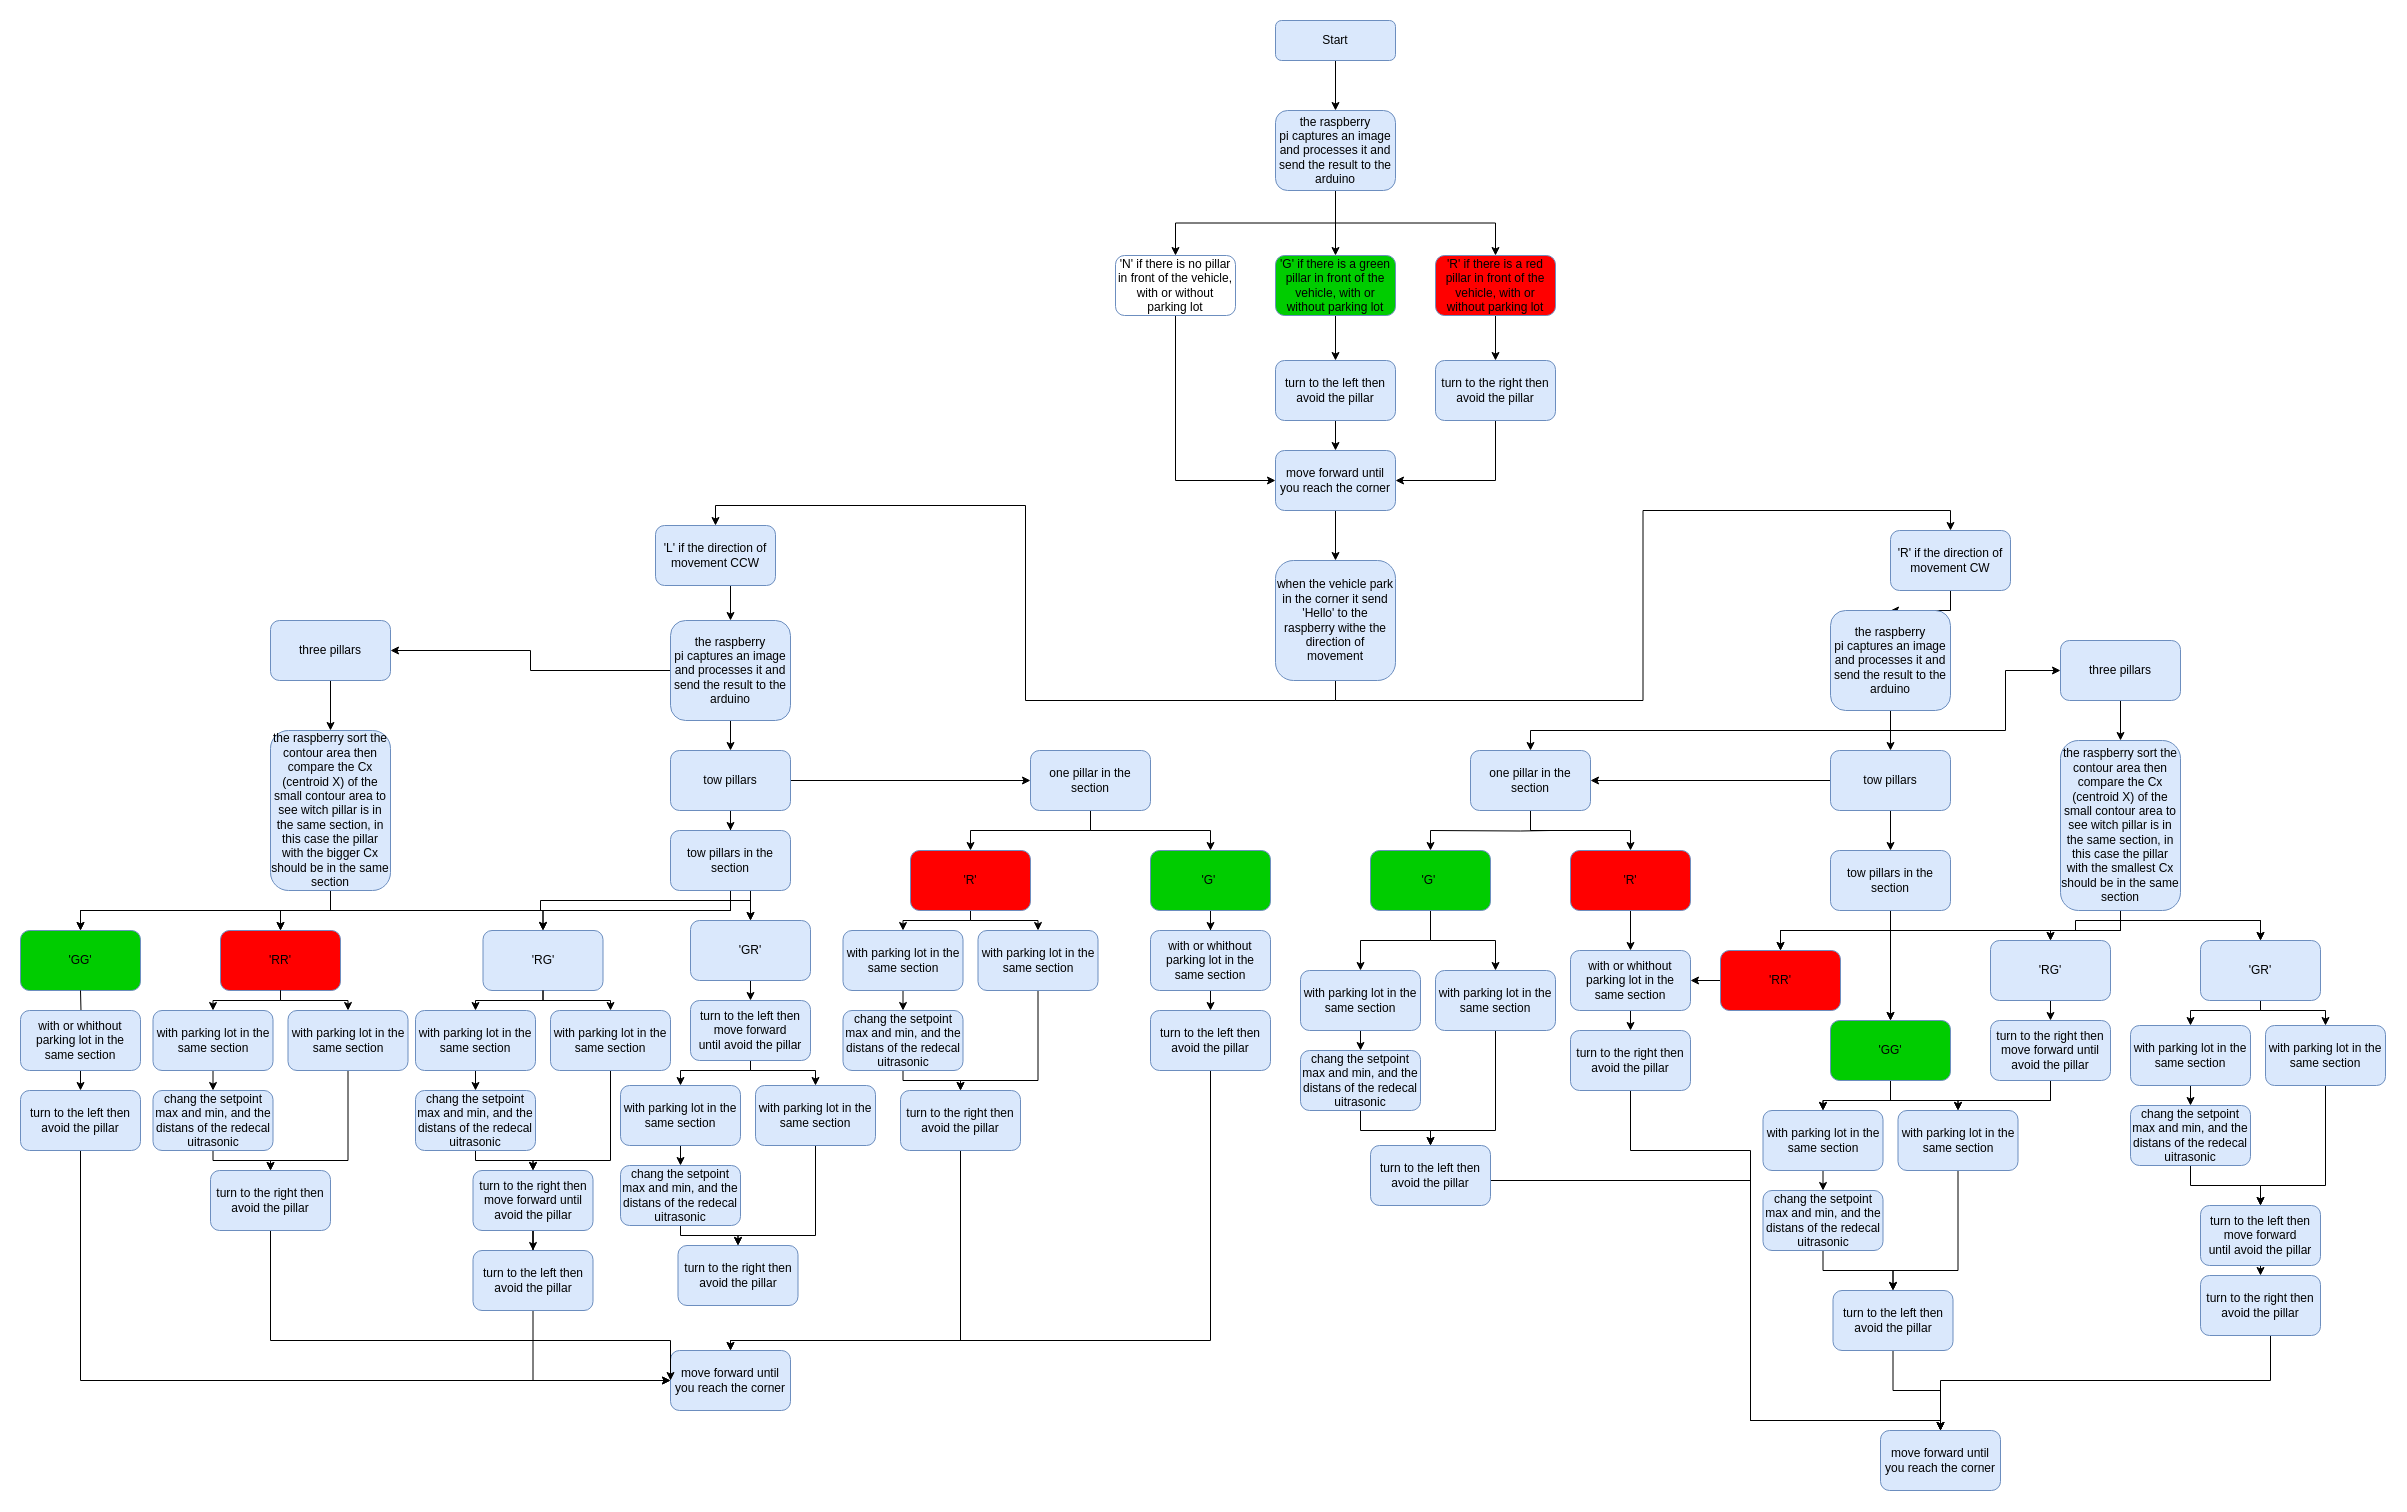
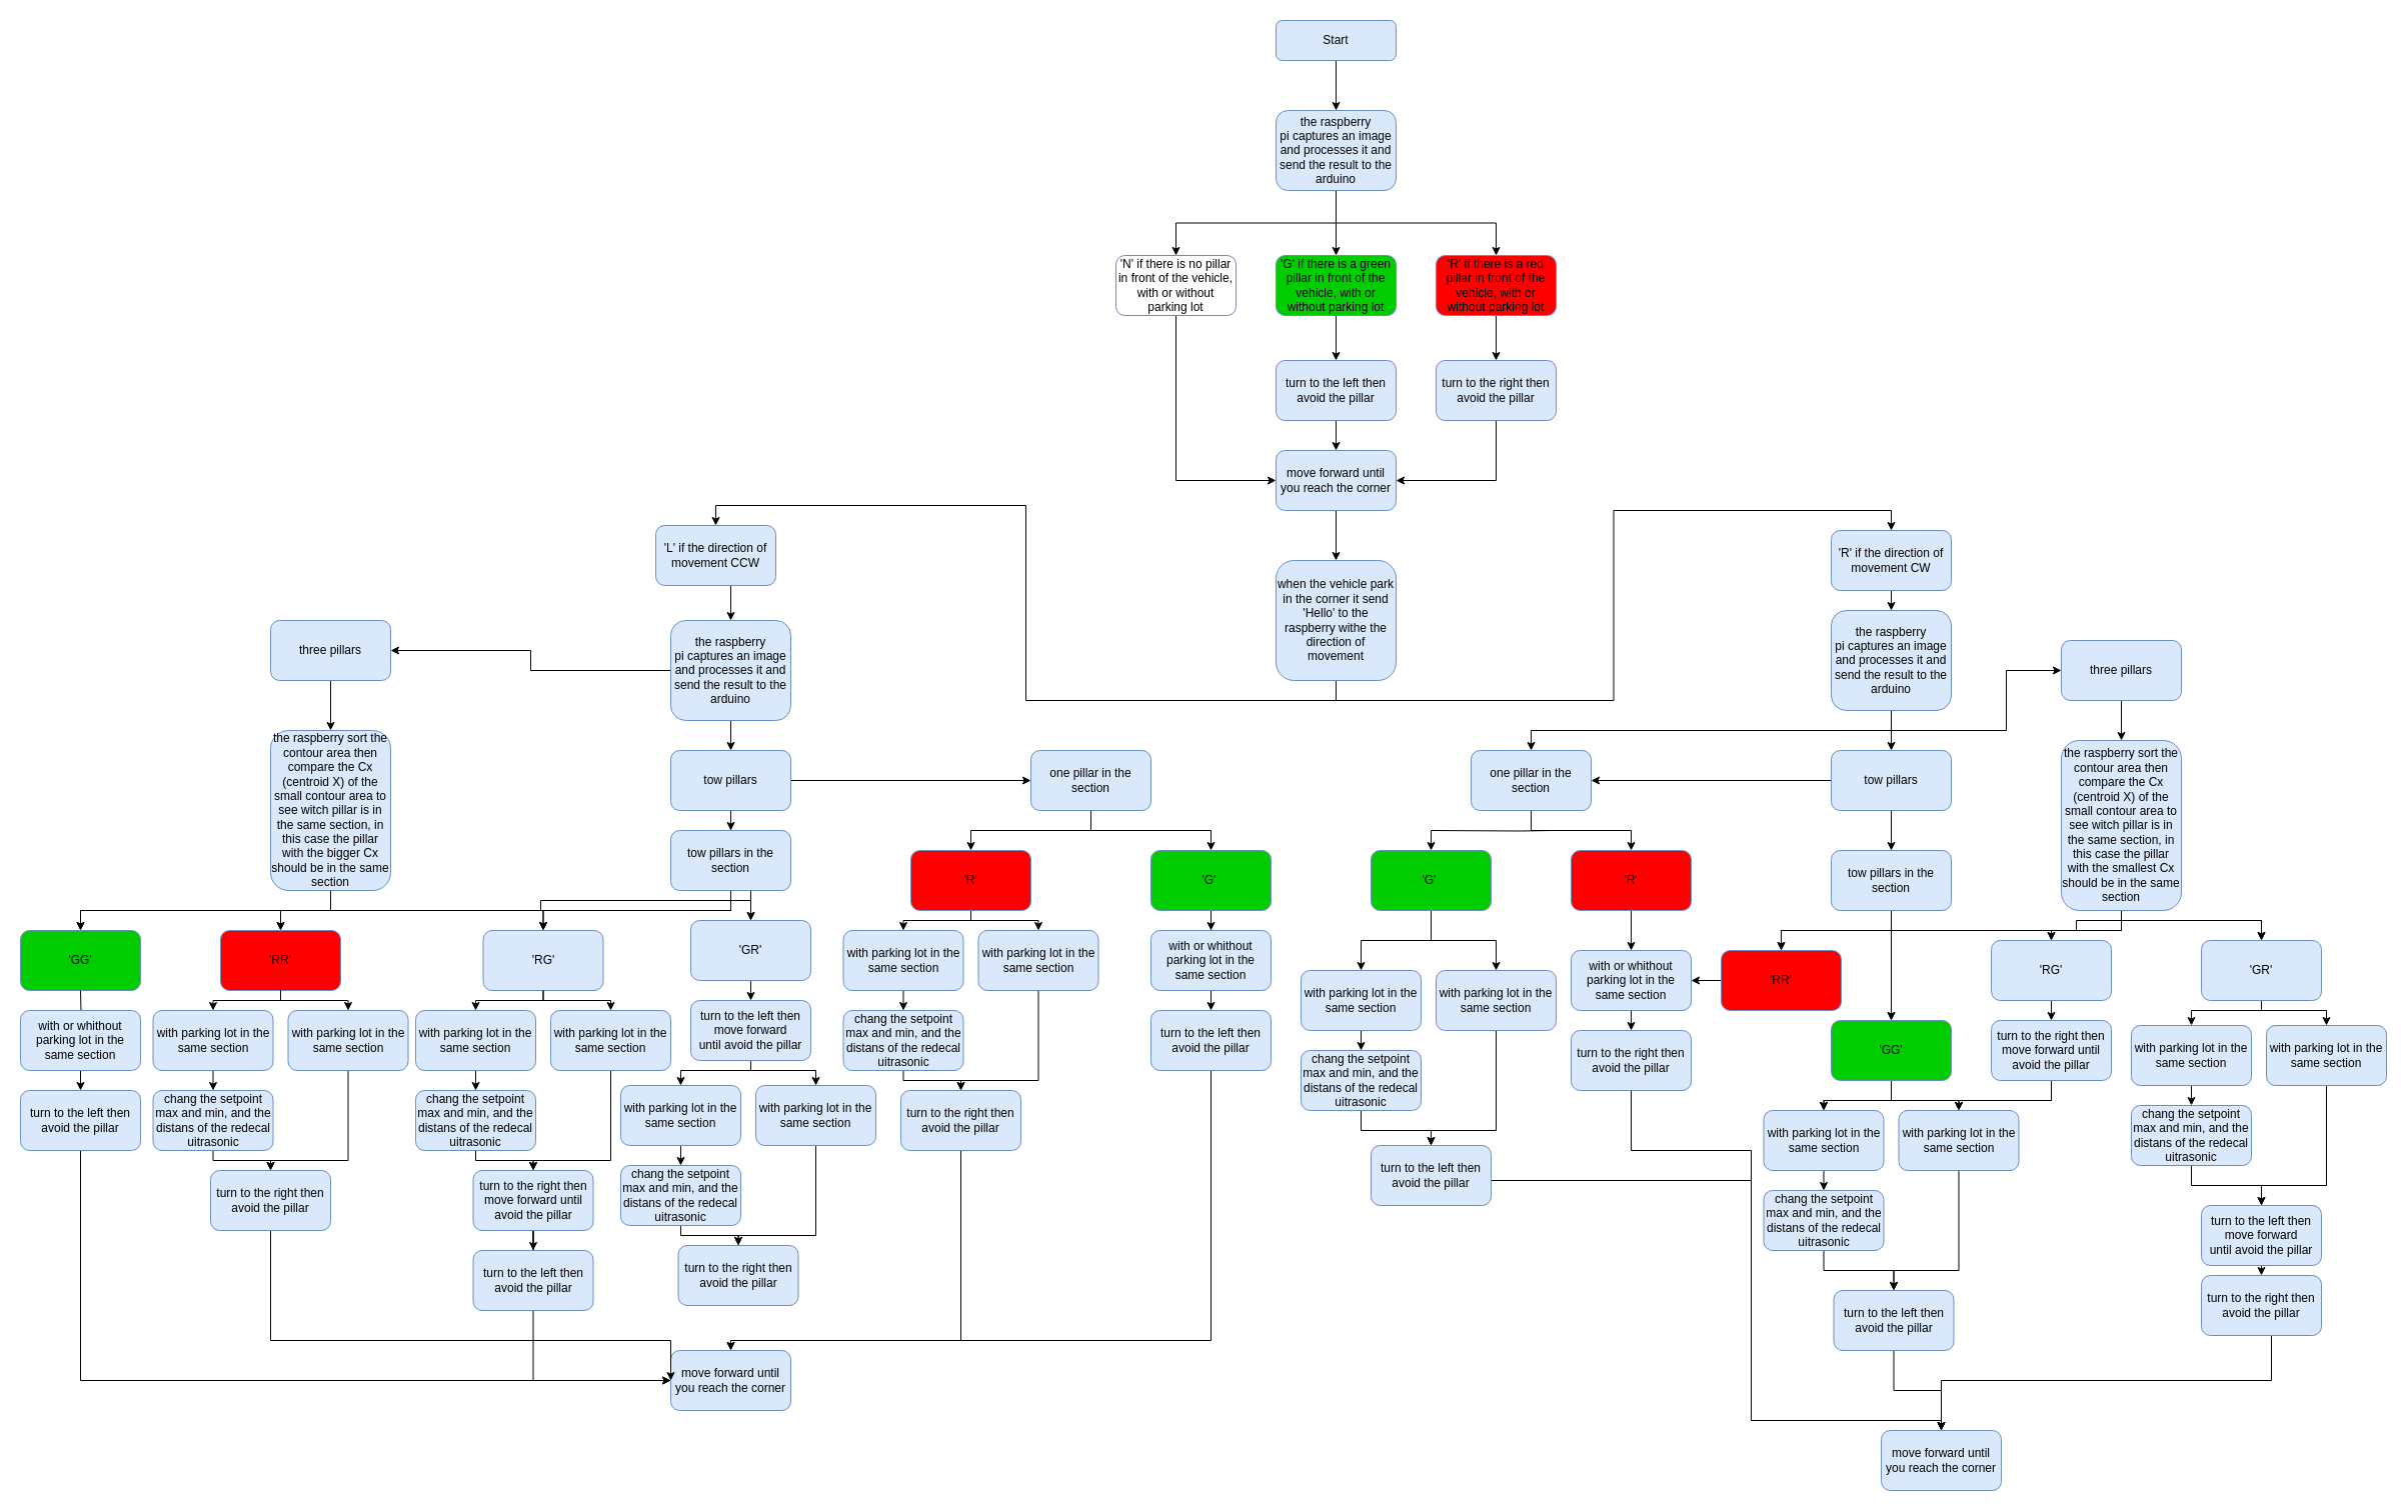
- <mxCell id="21" value="'R' if the&amp;nbsp;direction of movement CW" style="rounded=1;whiteSpace=wrap;html=1;fillColor=#dae8fc;strokeColor=#6c8ebf;" parent="1" vertex="1"><mxGeometry x="1890" y="530" width="120" height="60" as="geometry" /></mxCell>
+ <mxCell id="21" value="'R' if the&amp;nbsp;direction of movement CW" style="rounded=1;whiteSpace=wrap;html=1;fillColor=#dae8fc;strokeColor=#6c8ebf;" parent="1" vertex="1"><mxGeometry x="1830" y="530" width="120" height="60" as="geometry" /></mxCell>
